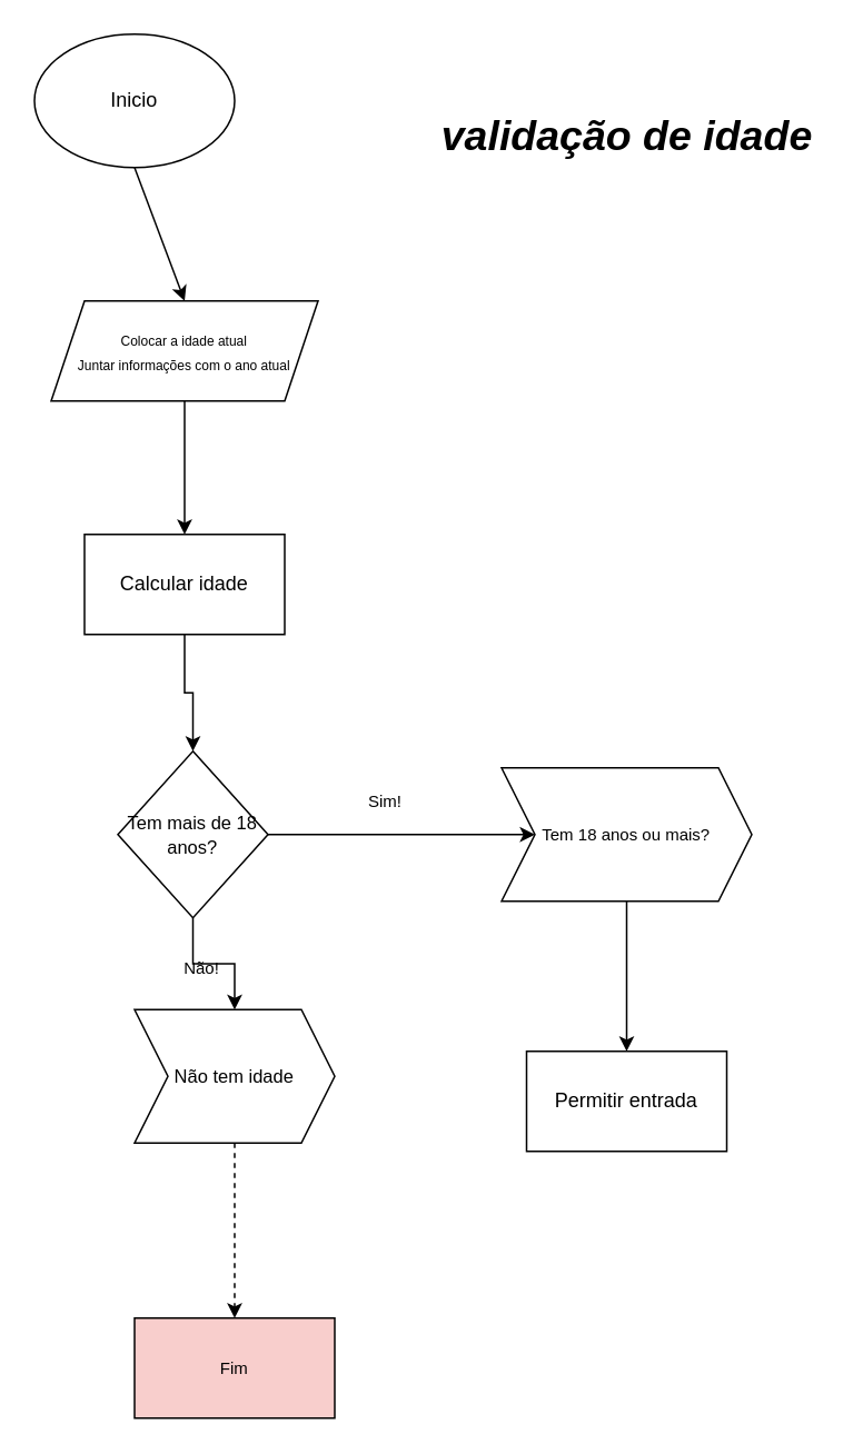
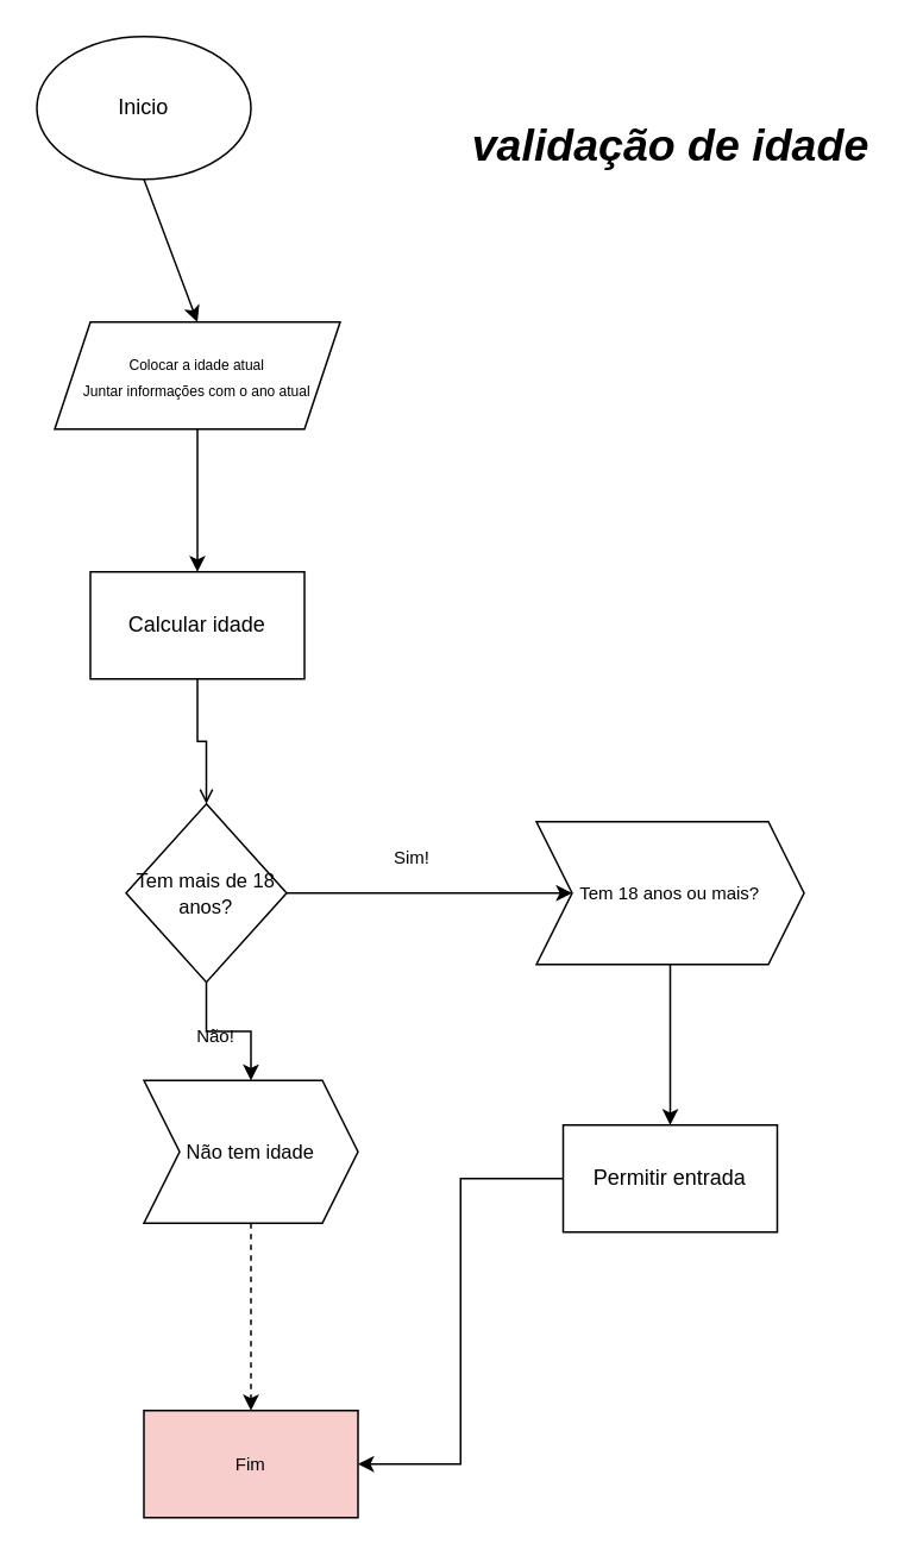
- <mxCell id="6" value="" style="edgeStyle=orthogonalEdgeStyle;rounded=0;orthogonalLoop=1;jettySize=auto;html=1;fontSize=8;" parent="1" source="7" target="10" edge="1"><mxGeometry relative="1" as="geometry" /></mxCell>
+ <mxCell id="6" value="" style="edgeStyle=orthogonalEdgeStyle;rounded=0;orthogonalLoop=1;jettySize=auto;html=1;fontSize=8;endArrow=open;" parent="1" source="7" target="10" edge="1"><mxGeometry relative="1" as="geometry" /></mxCell>
+ <mxCell id="15" style="edgeStyle=orthogonalEdgeStyle;rounded=0;orthogonalLoop=1;jettySize=auto;html=1;entryX=1;entryY=0.5;entryDx=0;entryDy=0;fontSize=10;" parent="1" source="16" target="19" edge="1"><mxGeometry relative="1" as="geometry"><mxPoint x="200" y="820" as="targetPoint" /></mxGeometry></mxCell>
